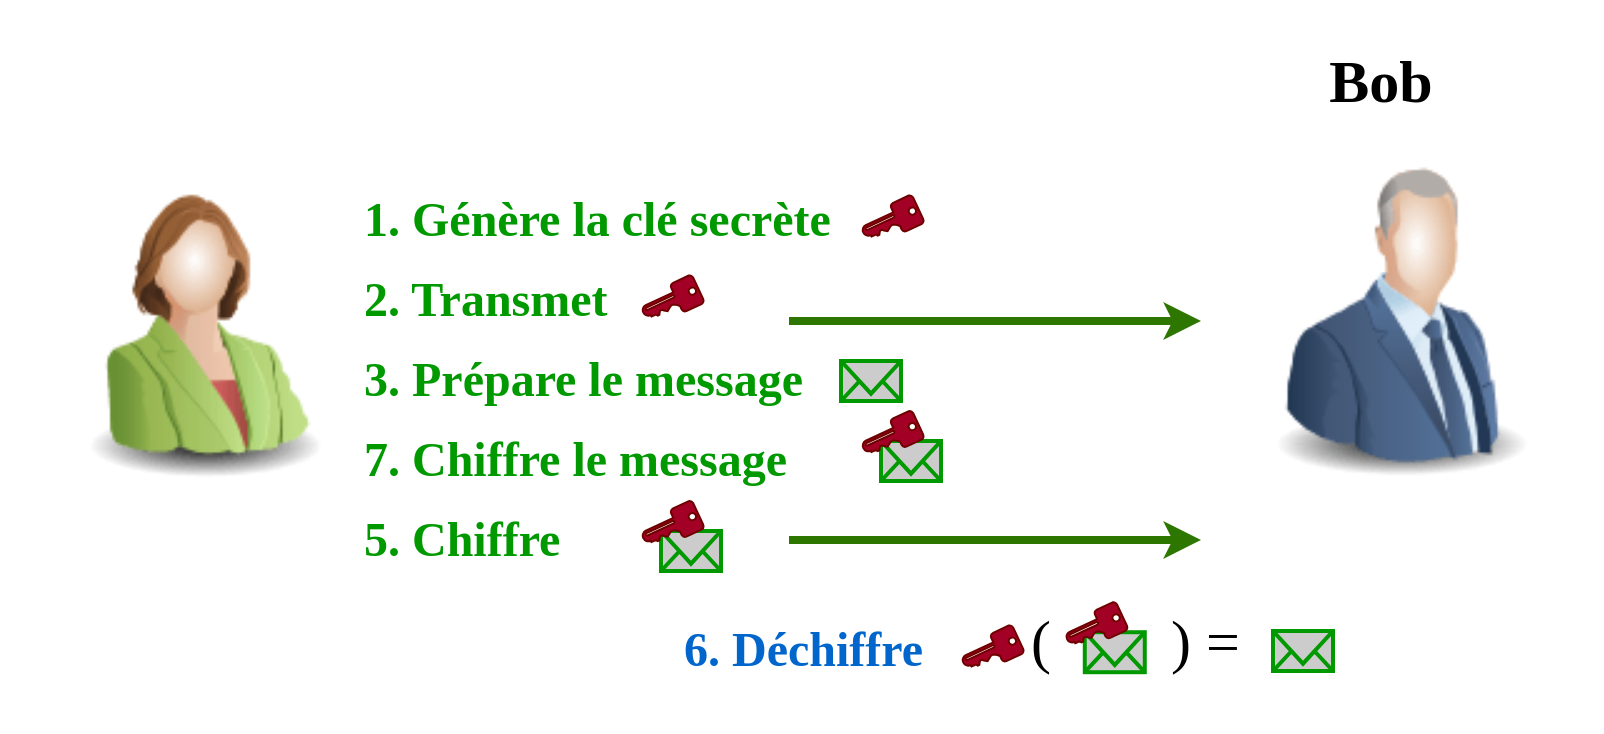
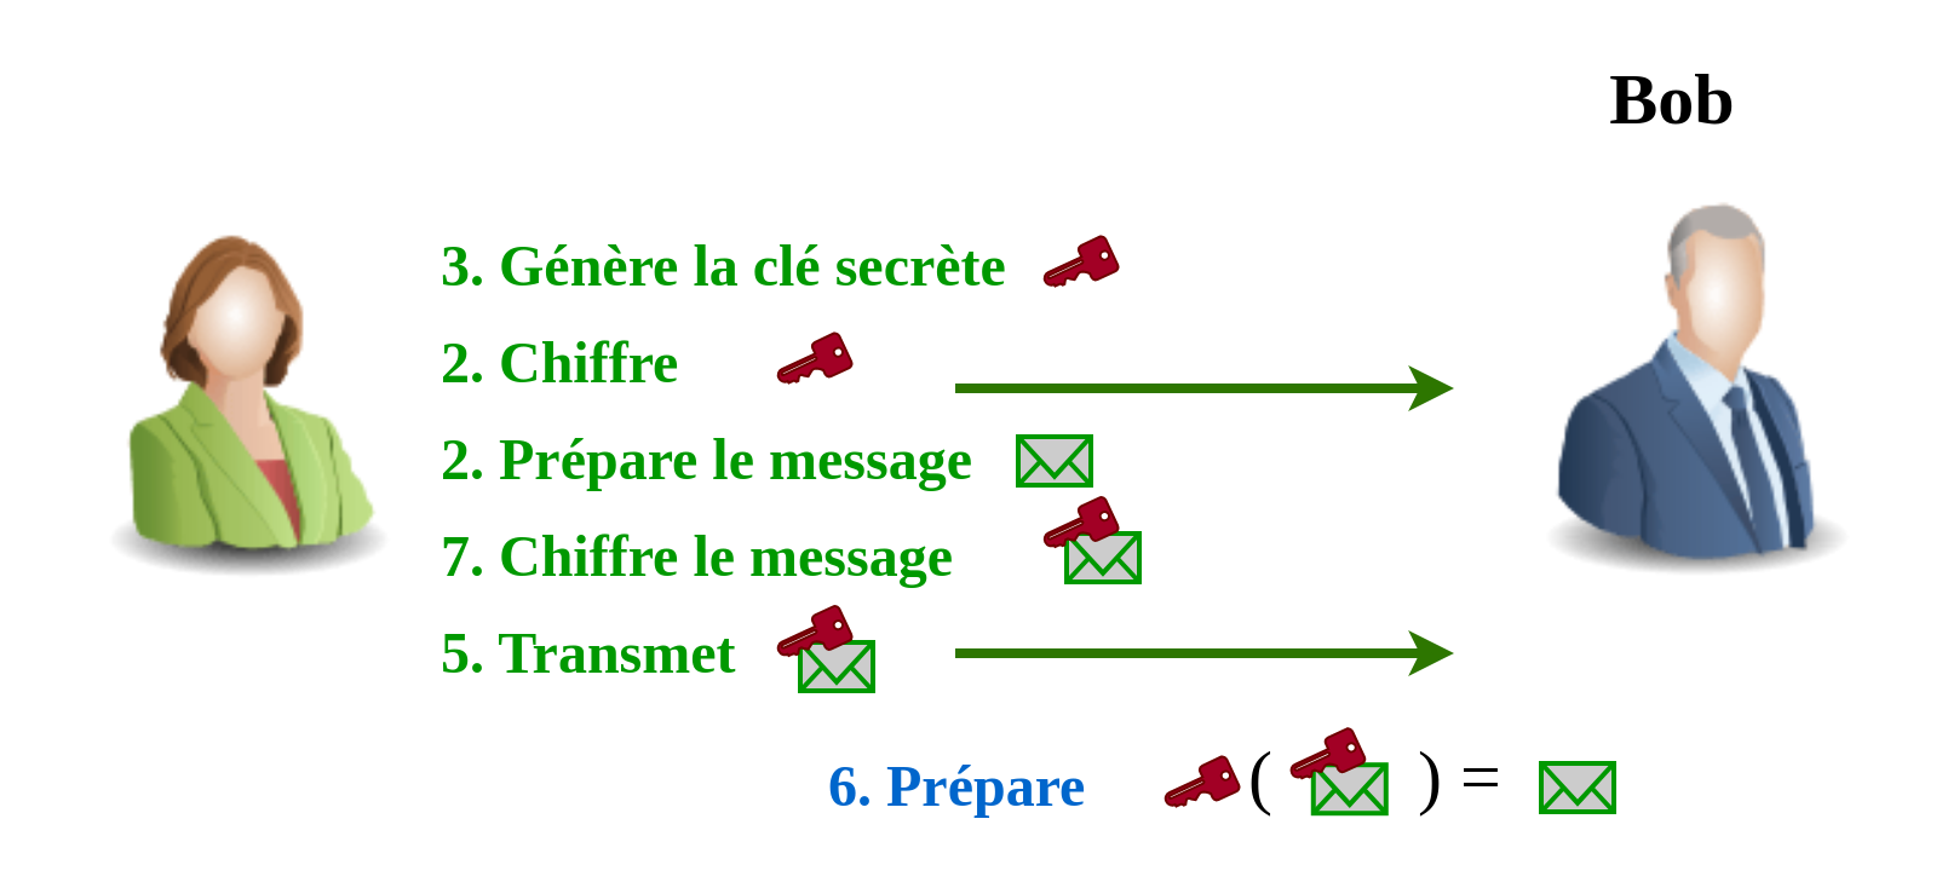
- <mxCell id="3" value="&lt;font color=&quot;#009900&quot;&gt;1. Génère la clé secrète&lt;/font&gt;" style="text;html=1;fontSize=24;fontStyle=1;verticalAlign=middle;align=left;fontFamily=Lucida Console;fontColor=#97D077;" parent="1" vertex="1"><mxGeometry x="180" y="90" width="250" height="40" as="geometry" /></mxCell>
+ <mxCell id="3" value="&lt;font color=&quot;#009900&quot;&gt;3. Génère la clé secrète&lt;/font&gt;" style="text;html=1;fontSize=24;fontStyle=1;verticalAlign=middle;align=left;fontFamily=Lucida Console;fontColor=#97D077;" parent="1" vertex="1"><mxGeometry x="180" y="90" width="250" height="40" as="geometry" /></mxCell>
- <mxCell id="5" value="&lt;font color=&quot;#009900&quot;&gt;2. Transmet&amp;nbsp;&lt;/font&gt;" style="text;html=1;fontSize=24;fontStyle=1;verticalAlign=middle;align=left;fontFamily=Lucida Console;" parent="1" vertex="1"><mxGeometry x="180" y="130" width="130" height="40" as="geometry" /></mxCell>
+ <mxCell id="5" value="&lt;font color=&quot;#009900&quot;&gt;2. Chiffre&amp;nbsp;&lt;/font&gt;" style="text;html=1;fontSize=24;fontStyle=1;verticalAlign=middle;align=left;fontFamily=Lucida Console;" parent="1" vertex="1"><mxGeometry x="180" y="130" width="130" height="40" as="geometry" /></mxCell>
- <mxCell id="9" value="&lt;font color=&quot;#009900&quot;&gt;3. Prépare le message&lt;br&gt;&lt;/font&gt;" style="text;html=1;fontSize=24;fontStyle=1;verticalAlign=middle;align=left;fontFamily=Lucida Console;" parent="1" vertex="1"><mxGeometry x="180" y="170" width="130" height="40" as="geometry" /></mxCell>
+ <mxCell id="9" value="&lt;font color=&quot;#009900&quot;&gt;2. Prépare le message&lt;br&gt;&lt;/font&gt;" style="text;html=1;fontSize=24;fontStyle=1;verticalAlign=middle;align=left;fontFamily=Lucida Console;" parent="1" vertex="1"><mxGeometry x="180" y="170" width="130" height="40" as="geometry" /></mxCell>
- <mxCell id="15" value="&lt;font color=&quot;#009900&quot;&gt;5. Chiffre&amp;nbsp;&lt;br&gt;&lt;/font&gt;" style="text;html=1;fontSize=24;fontStyle=1;verticalAlign=middle;align=left;fontFamily=Lucida Console;" parent="1" vertex="1"><mxGeometry x="180" y="250" width="130" height="40" as="geometry" /></mxCell>
+ <mxCell id="15" value="&lt;font color=&quot;#009900&quot;&gt;5. Transmet&amp;nbsp;&lt;br&gt;&lt;/font&gt;" style="text;html=1;fontSize=24;fontStyle=1;verticalAlign=middle;align=left;fontFamily=Lucida Console;" parent="1" vertex="1"><mxGeometry x="180" y="250" width="130" height="40" as="geometry" /></mxCell>
- <mxCell id="19" value="&lt;font color=&quot;#0066cc&quot;&gt;6. Déchiffre&amp;nbsp;&amp;nbsp;&lt;/font&gt;" style="text;html=1;fontSize=24;fontStyle=1;verticalAlign=middle;align=left;fontFamily=Lucida Console;fontColor=#97D077;" parent="1" vertex="1"><mxGeometry x="340" y="305" width="250" height="40" as="geometry" /></mxCell>
+ <mxCell id="19" value="&lt;font color=&quot;#0066cc&quot;&gt;6. Prépare&amp;nbsp;&amp;nbsp;&lt;/font&gt;" style="text;html=1;fontSize=24;fontStyle=1;verticalAlign=middle;align=left;fontFamily=Lucida Console;fontColor=#97D077;" parent="1" vertex="1"><mxGeometry x="340" y="305" width="250" height="40" as="geometry" /></mxCell>
